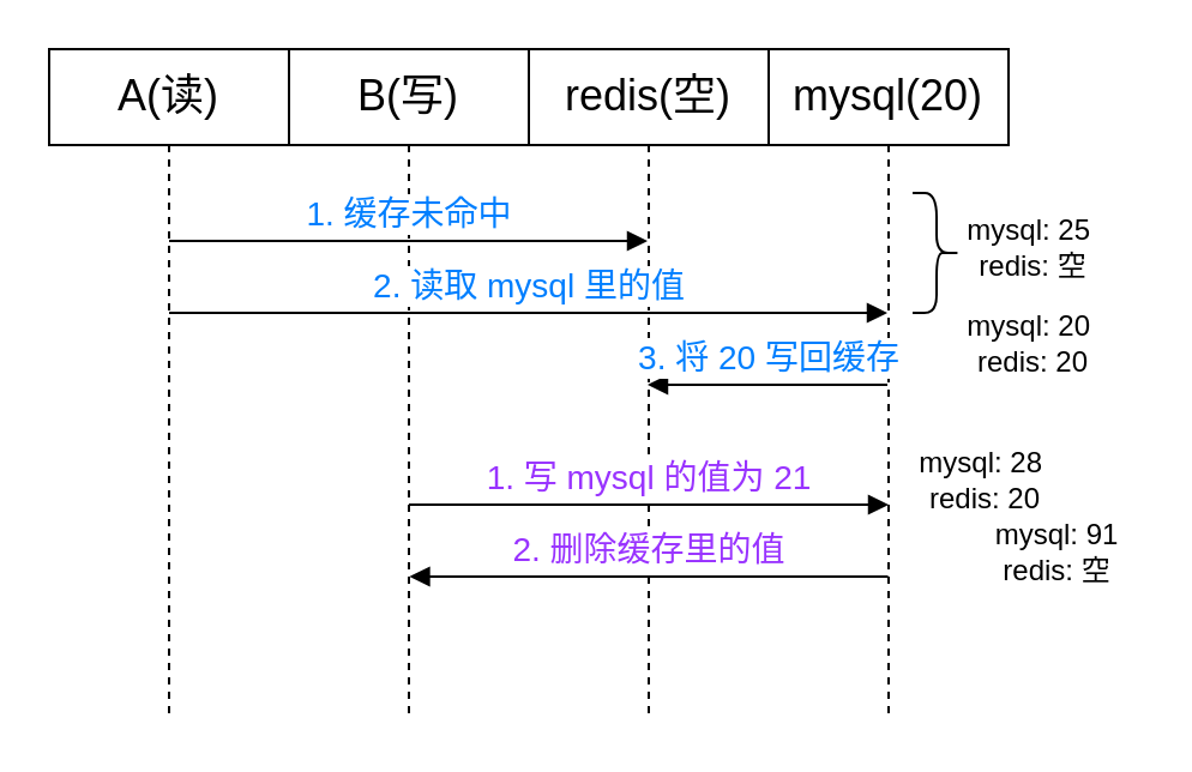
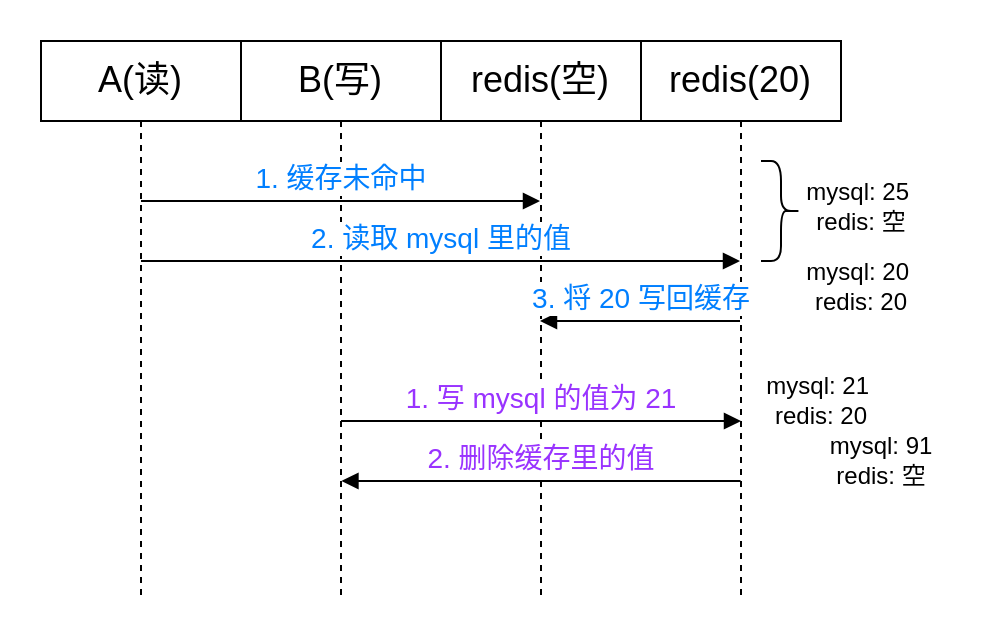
- <mxCell id="5" value="&lt;font style=&quot;font-size: 18px;&quot;&gt;mysql(20)&lt;br&gt;&lt;/font&gt;" style="shape=umlLifeline;perimeter=lifelinePerimeter;whiteSpace=wrap;html=1;container=1;dropTarget=0;collapsible=0;recursiveResize=0;outlineConnect=0;portConstraint=eastwest;newEdgeStyle={&quot;curved&quot;:0,&quot;rounded&quot;:0};" vertex="1" parent="1"><mxGeometry x="320" y="20" width="100" height="280" as="geometry" /></mxCell>
+ <mxCell id="5" value="&lt;font style=&quot;font-size: 18px;&quot;&gt;redis(20)&lt;br&gt;&lt;/font&gt;" style="shape=umlLifeline;perimeter=lifelinePerimeter;whiteSpace=wrap;html=1;container=1;dropTarget=0;collapsible=0;recursiveResize=0;outlineConnect=0;portConstraint=eastwest;newEdgeStyle={&quot;curved&quot;:0,&quot;rounded&quot;:0};" vertex="1" parent="1"><mxGeometry x="320" y="20" width="100" height="280" as="geometry" /></mxCell>
- <mxCell id="14" value="mysql: 28&amp;nbsp;&lt;br&gt;redis: 20" style="text;html=1;align=center;verticalAlign=middle;resizable=0;points=[];autosize=1;strokeColor=none;fillColor=none;" vertex="1" parent="1"><mxGeometry x="370" y="180" width="80" height="40" as="geometry" /></mxCell>
+ <mxCell id="14" value="mysql: 21&amp;nbsp;&lt;br&gt;redis: 20" style="text;html=1;align=center;verticalAlign=middle;resizable=0;points=[];autosize=1;strokeColor=none;fillColor=none;" vertex="1" parent="1"><mxGeometry x="370" y="180" width="80" height="40" as="geometry" /></mxCell>
